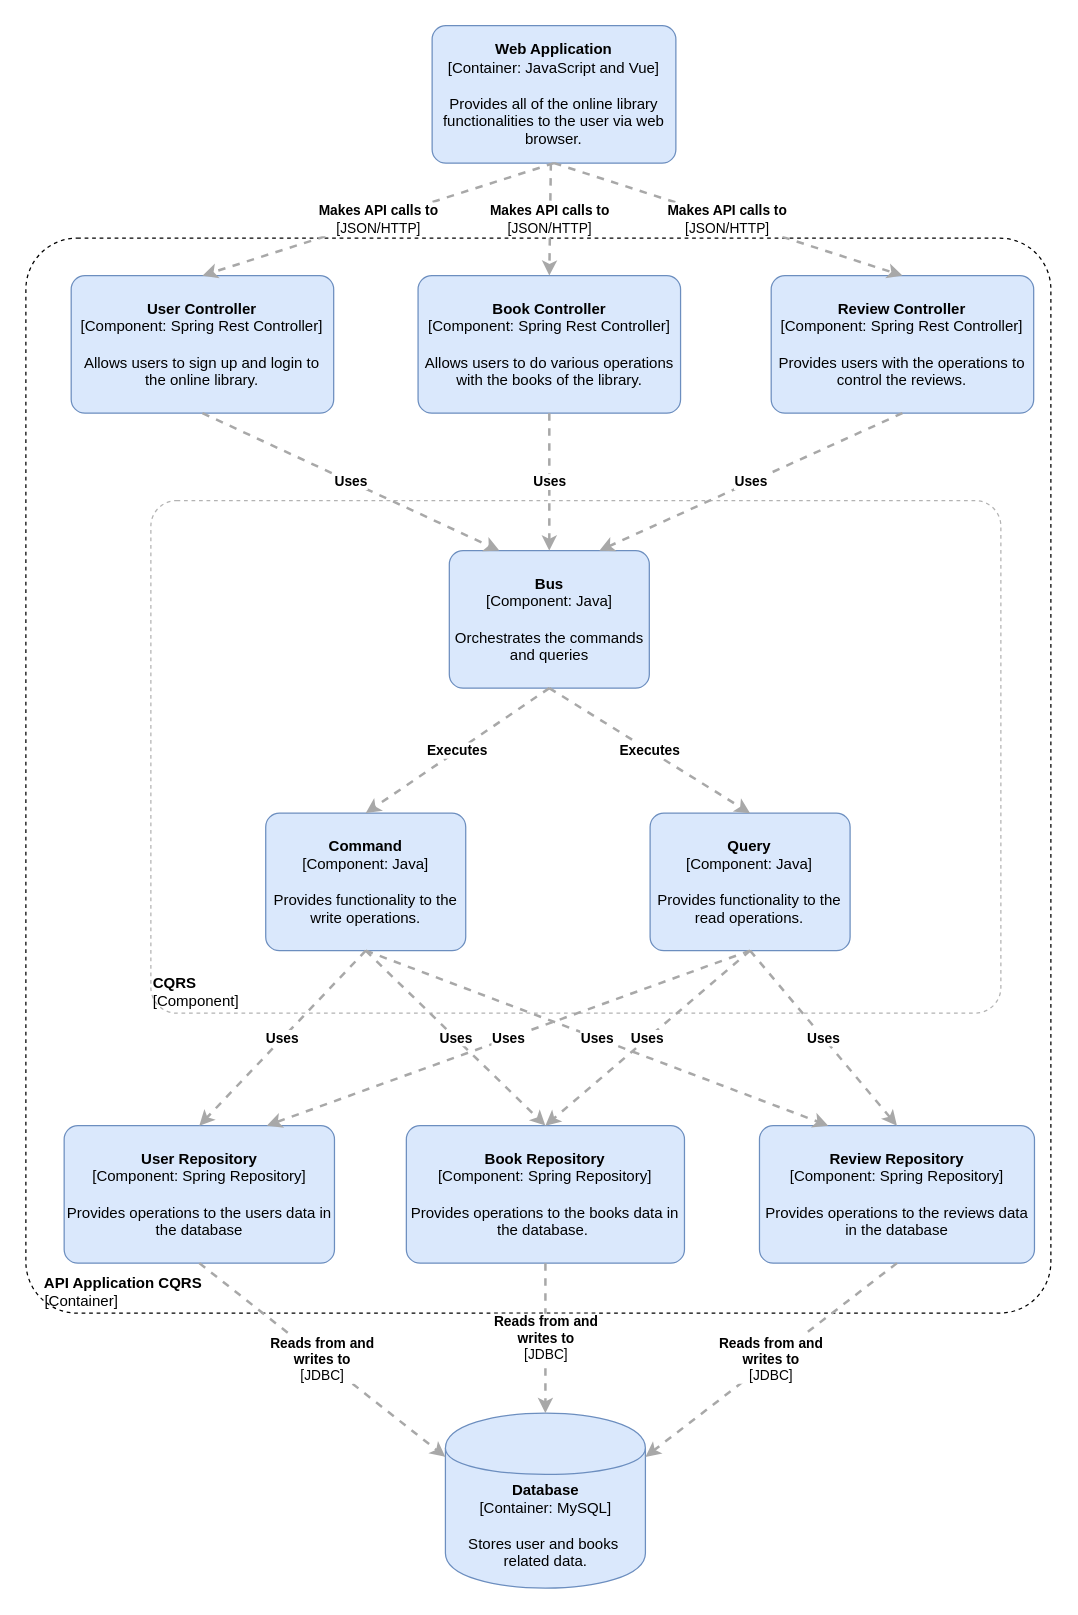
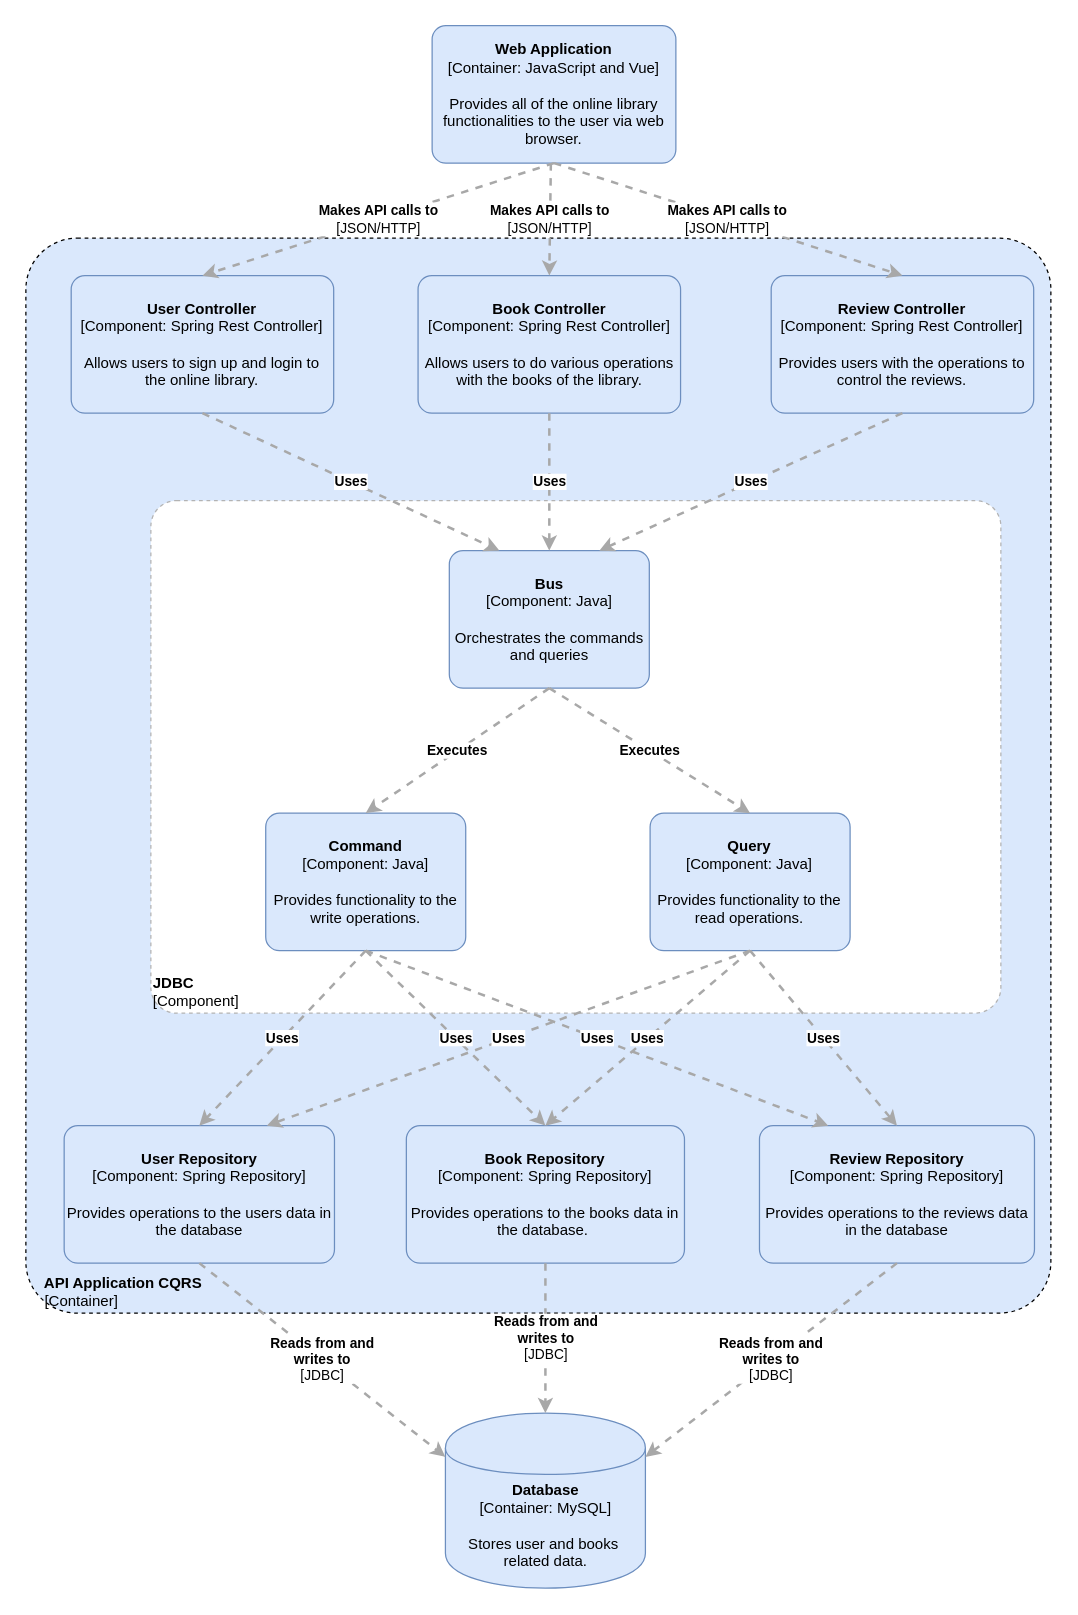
- <mxCell id="18" value="&lt;div style=&quot;text-align: left&quot;&gt;&lt;b&gt;CQRS&lt;/b&gt;&lt;/div&gt;&lt;div style=&quot;text-align: left&quot;&gt;[Component]&lt;/div&gt;" style="rounded=1;whiteSpace=wrap;html=1;labelBackgroundColor=none;fillColor=#ffffff;fontColor=#000000;align=left;arcSize=5;strokeColor=#B3B3B3;verticalAlign=bottom;points=[[0.25,0,0],[0.5,0,0],[0.75,0,0],[1,0.25,0],[1,0.5,0],[1,0.75,0],[0.75,1,0],[0.5,1,0],[0.25,1,0],[0,0.75,0],[0,0.5,0],[0,0.25,0]];dashed=1;" vertex="1" parent="1"><mxGeometry x="120" y="400" width="680" height="410" as="geometry" /></mxCell>
+ <mxCell id="18" value="&lt;div style=&quot;text-align: left&quot;&gt;&lt;b&gt;JDBC&lt;/b&gt;&lt;/div&gt;&lt;div style=&quot;text-align: left&quot;&gt;[Component]&lt;/div&gt;" style="rounded=1;whiteSpace=wrap;html=1;labelBackgroundColor=none;fillColor=#ffffff;fontColor=#000000;align=left;arcSize=5;strokeColor=#B3B3B3;verticalAlign=bottom;points=[[0.25,0,0],[0.5,0,0],[0.75,0,0],[1,0.25,0],[1,0.5,0],[1,0.75,0],[0.75,1,0],[0.5,1,0],[0.25,1,0],[0,0.75,0],[0,0.5,0],[0,0.25,0]];dashed=1;" vertex="1" parent="1"><mxGeometry x="120" y="400" width="680" height="410" as="geometry" /></mxCell>
- <mxCell id="4" value="&lt;div style=&quot;text-align: left&quot;&gt;&lt;span style=&quot;text-align: center&quot;&gt;&lt;b&gt;&amp;nbsp; &amp;nbsp; API Application CQRS&lt;/b&gt;&lt;/span&gt;&lt;/div&gt;&lt;div style=&quot;text-align: left&quot;&gt;&lt;span style=&quot;text-align: center&quot;&gt;&amp;nbsp; &amp;nbsp; [Container]&lt;/span&gt;&lt;/div&gt;" style="rounded=1;whiteSpace=wrap;html=1;labelBackgroundColor=none;fillColor=#ffffff;fontColor=#000000;align=left;arcSize=5;strokeColor=#000000;verticalAlign=bottom;points=[[0.25,0,0],[0.5,0,0],[0.75,0,0],[1,0.25,0],[1,0.5,0],[1,0.75,0],[0.75,1,0],[0.5,1,0],[0.25,1,0],[0,0.75,0],[0,0.5,0],[0,0.25,0]];dashed=1;" parent="1" vertex="1"><mxGeometry x="20" y="190" width="820" height="860" as="geometry" /></mxCell>
+ <mxCell id="4" value="&lt;div style=&quot;text-align: left&quot;&gt;&lt;span style=&quot;text-align: center&quot;&gt;&lt;b&gt;&amp;nbsp; &amp;nbsp; API Application CQRS&lt;/b&gt;&lt;/span&gt;&lt;/div&gt;&lt;div style=&quot;text-align: left&quot;&gt;&lt;span style=&quot;text-align: center&quot;&gt;&amp;nbsp; &amp;nbsp; [Container]&lt;/span&gt;&lt;/div&gt;" style="rounded=1;whiteSpace=wrap;html=1;labelBackgroundColor=none;fillColor=#dae8fc;fontColor=#000000;align=left;arcSize=5;strokeColor=#000000;verticalAlign=bottom;points=[[0.25,0,0],[0.5,0,0],[0.75,0,0],[1,0.25,0],[1,0.5,0],[1,0.75,0],[0.75,1,0],[0.5,1,0],[0.25,1,0],[0,0.75,0],[0,0.5,0],[0,0.25,0]];dashed=1;" parent="1" vertex="1"><mxGeometry x="20" y="190" width="820" height="860" as="geometry" /></mxCell>
